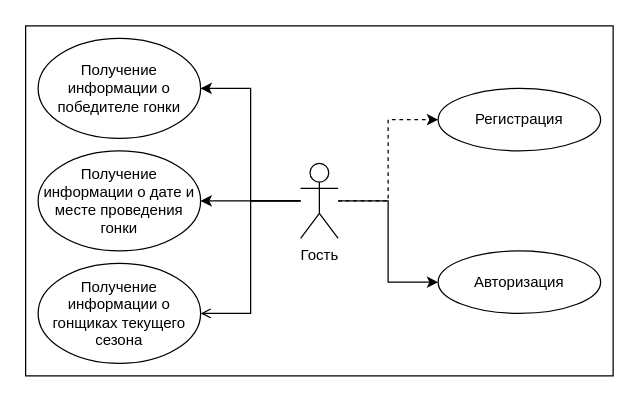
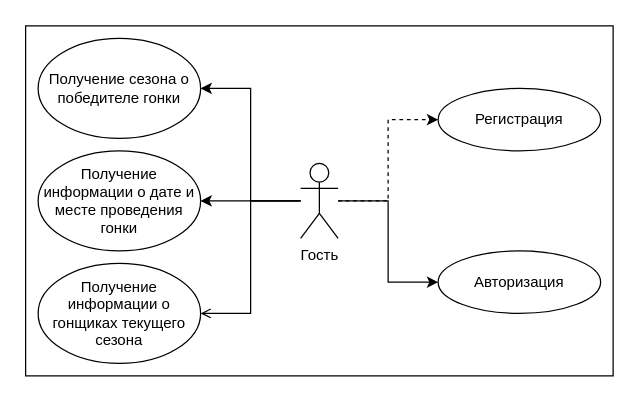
- <mxCell id="9" value="Получение информации о победителе гонки" style="ellipse;whiteSpace=wrap;html=1;" vertex="1" parent="1"><mxGeometry x="30" y="30" width="130" height="80" as="geometry" /></mxCell>
+ <mxCell id="9" value="Получение сезона о победителе гонки" style="ellipse;whiteSpace=wrap;html=1;" vertex="1" parent="1"><mxGeometry x="30" y="30" width="130" height="80" as="geometry" /></mxCell>
